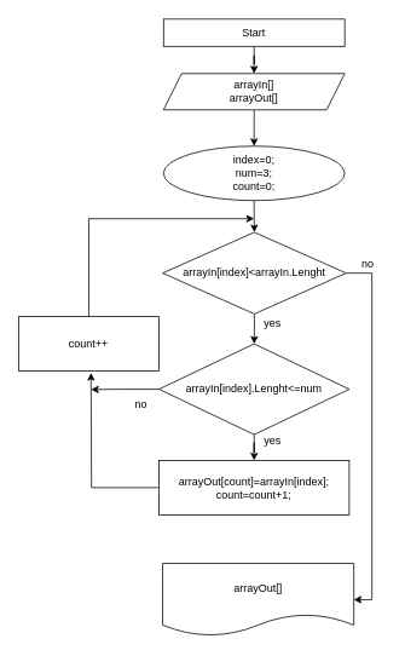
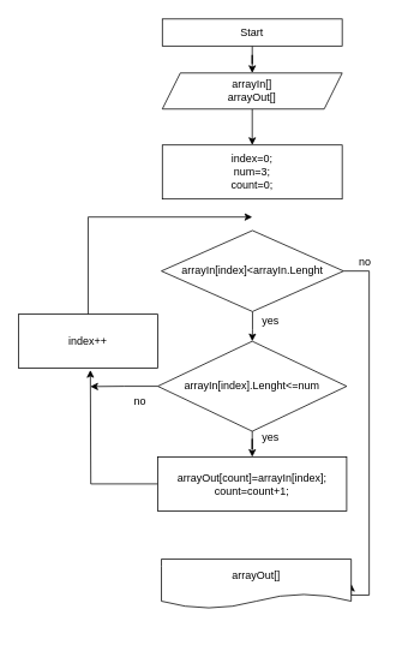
- <mxCell id="10" value="index=0;&lt;br&gt;num=3;&lt;br&gt;count=0;" style="ellipse;whiteSpace=wrap;html=1;" vertex="1" parent="1"><mxGeometry x="180" y="160" width="200" height="60" as="geometry" /></mxCell>
+ <mxCell id="10" value="index=0;&lt;br&gt;num=3;&lt;br&gt;count=0;" style="rounded=0;whiteSpace=wrap;html=1;" vertex="1" parent="1"><mxGeometry x="180" y="160" width="200" height="60" as="geometry" /></mxCell>
- <mxCell id="9" value="" style="edgeStyle=orthogonalEdgeStyle;rounded=0;orthogonalLoop=1;jettySize=auto;html=1;" edge="1" parent="1" source="10" target="8"><mxGeometry relative="1" as="geometry" /></mxCell>
- <mxCell id="19" value="count++" style="rounded=0;whiteSpace=wrap;html=1;" vertex="1" parent="1"><mxGeometry x="20" y="348" width="155" height="60" as="geometry" /></mxCell>
+ <mxCell id="19" value="index++" style="rounded=0;whiteSpace=wrap;html=1;" vertex="1" parent="1"><mxGeometry x="20" y="348" width="155" height="60" as="geometry" /></mxCell>
- <mxCell id="21" value="arrayOut[]" style="shape=document;whiteSpace=wrap;html=1;boundedLbl=1;" vertex="1" parent="1"><mxGeometry x="179" y="620" width="211" height="80" as="geometry" /></mxCell>
+ <mxCell id="21" value="arrayOut[]" style="shape=document;whiteSpace=wrap;html=1;boundedLbl=1;" vertex="1" parent="1"><mxGeometry x="179" y="620" width="211" height="55" as="geometry" /></mxCell>
